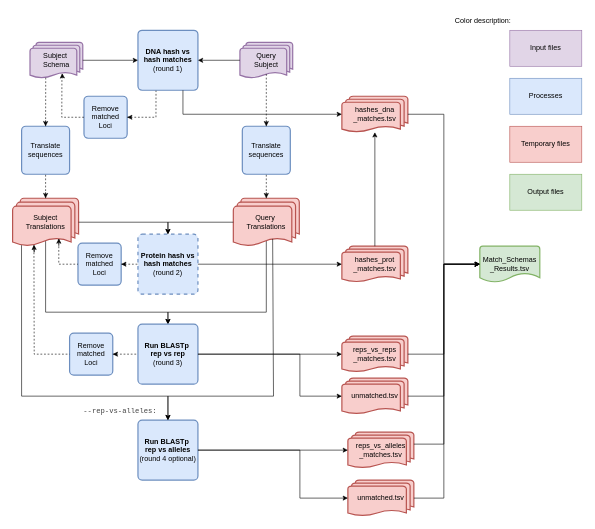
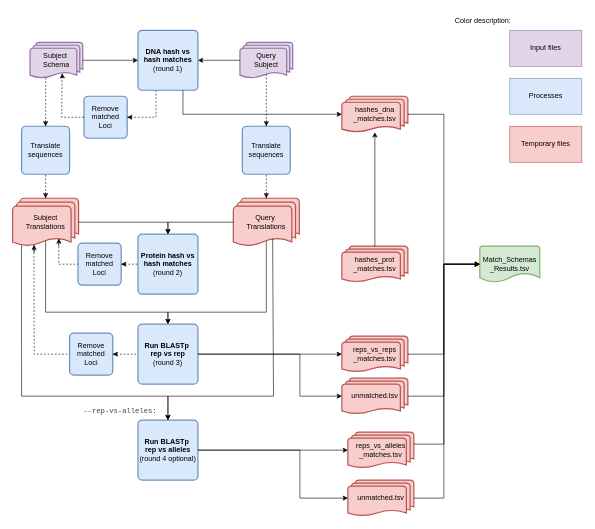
- <mxCell id="16" value="Output files" style="rounded=0;whiteSpace=wrap;html=1;fillColor=#d5e8d4;strokeColor=#82b366;" parent="1" vertex="1"><mxGeometry x="849" y="290" width="120" height="60" as="geometry" /></mxCell>
- <mxCell id="18" value="&lt;b&gt;Protein hash vs hash matches&lt;/b&gt;&lt;div&gt;(round 2)&lt;/div&gt;" style="rounded=1;whiteSpace=wrap;html=1;absoluteArcSize=1;arcSize=14;strokeWidth=2;fillColor=#dae8fc;strokeColor=#6c8ebf;dashed=1;" parent="1" vertex="1"><mxGeometry x="229" y="390" width="100" height="100" as="geometry" /></mxCell>
+ <mxCell id="18" value="&lt;b&gt;Protein hash vs hash matches&lt;/b&gt;&lt;div&gt;(round 2)&lt;/div&gt;" style="rounded=1;whiteSpace=wrap;html=1;absoluteArcSize=1;arcSize=14;strokeWidth=2;fillColor=#dae8fc;strokeColor=#6c8ebf;" parent="1" vertex="1"><mxGeometry x="229" y="390" width="100" height="100" as="geometry" /></mxCell>
- <mxCell id="36" style="edgeStyle=orthogonalEdgeStyle;rounded=0;orthogonalLoop=1;jettySize=auto;html=1;entryX=0;entryY=0.5;entryDx=0;entryDy=0;entryPerimeter=0;exitX=1;exitY=0.5;exitDx=0;exitDy=0;" parent="1" source="18" target="35" edge="1"><mxGeometry relative="1" as="geometry"><mxPoint x="379" y="451" as="sourcePoint" /><mxPoint x="277.7" y="725" as="targetPoint" /></mxGeometry></mxCell>
